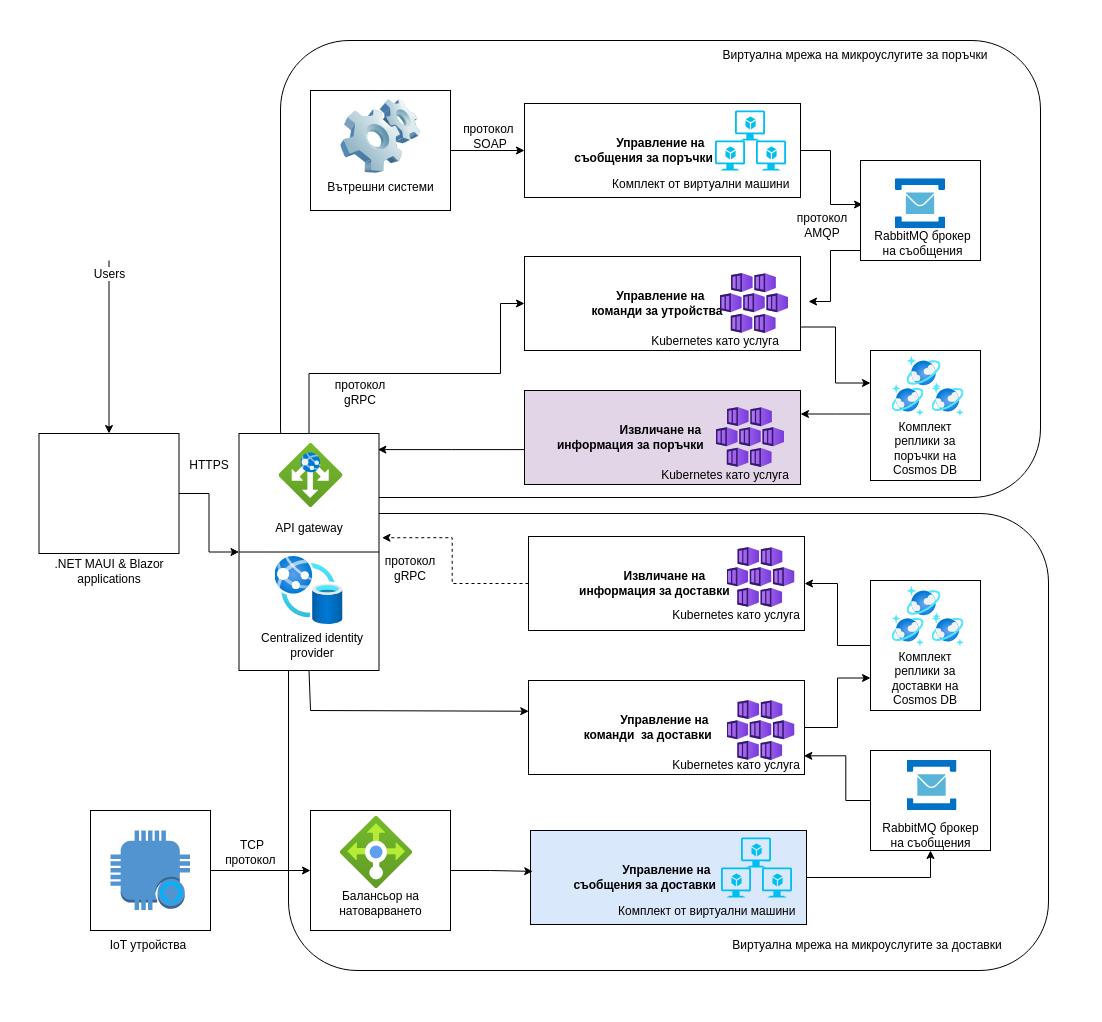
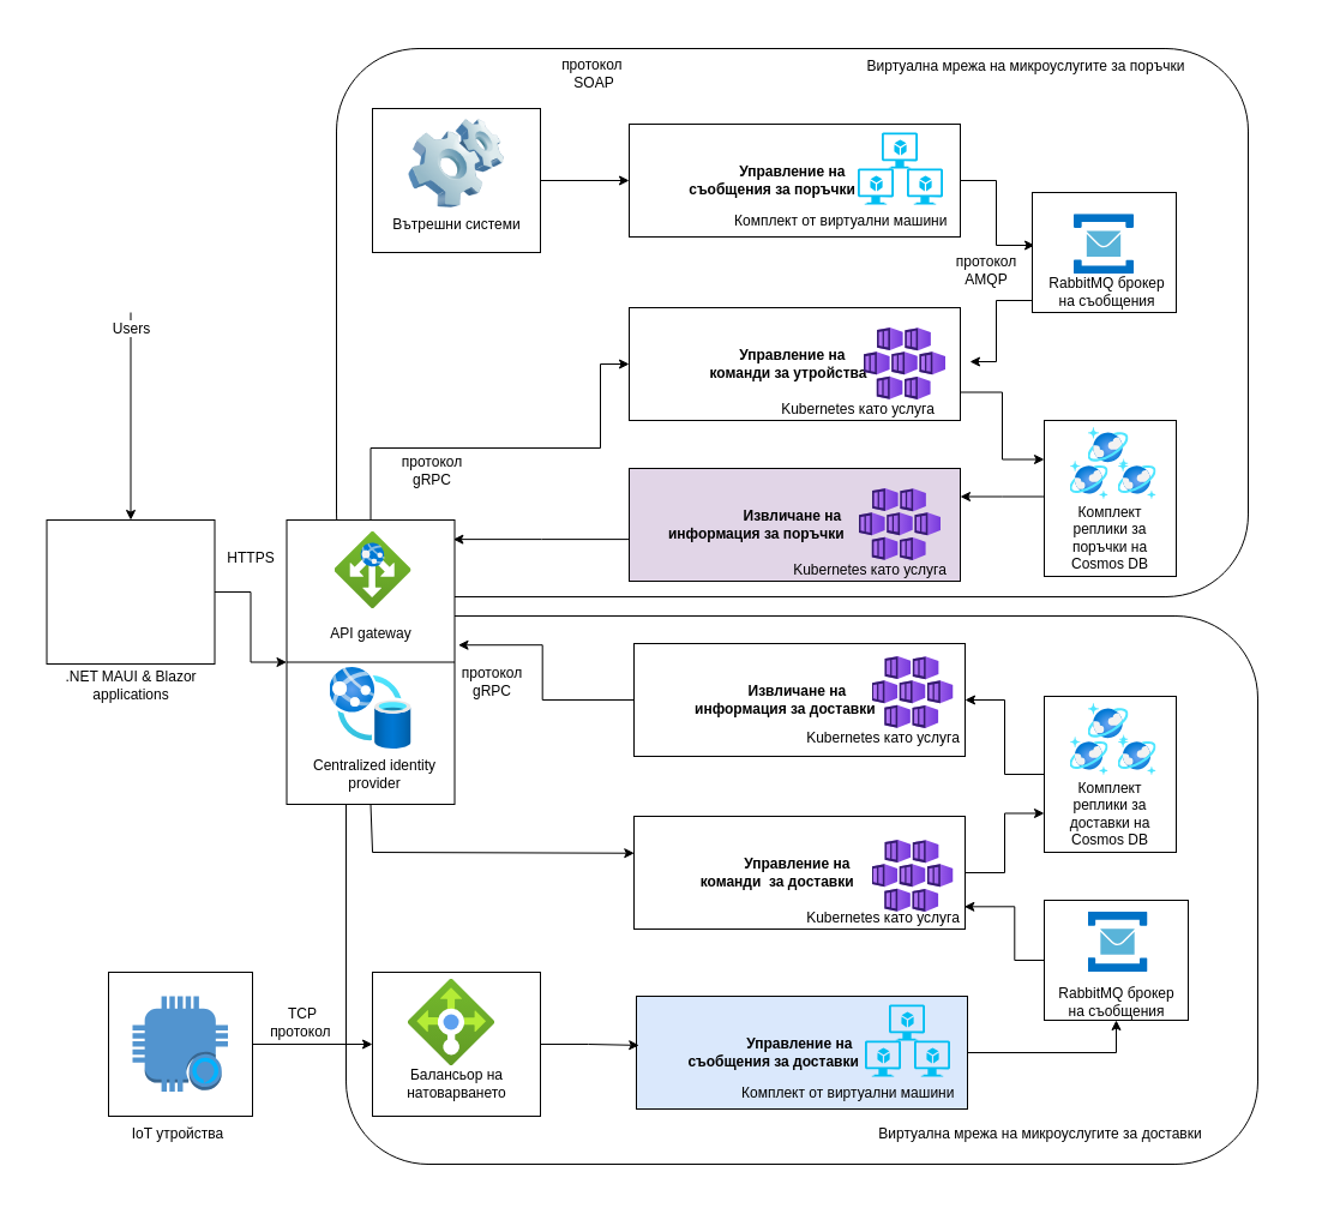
- <mxCell id="33" value="протокол&amp;nbsp;&lt;div&gt;SOAP&lt;/div&gt;" style="text;html=1;strokeColor=none;fillColor=none;align=center;verticalAlign=middle;whiteSpace=wrap;rounded=0;" parent="1" vertex="1"><mxGeometry x="460" y="121" width="60" height="30" as="geometry" /></mxCell>
+ <mxCell id="33" value="протокол&amp;nbsp;&lt;div&gt;SOAP&lt;/div&gt;" style="text;html=1;strokeColor=none;fillColor=none;align=center;verticalAlign=middle;whiteSpace=wrap;rounded=0;" parent="1" vertex="1"><mxGeometry x="465" y="46" width="60" height="30" as="geometry" /></mxCell>
- <mxCell id="75" style="edgeStyle=orthogonalEdgeStyle;rounded=0;orthogonalLoop=1;jettySize=auto;html=1;entryX=1.047;entryY=0.808;entryDx=0;entryDy=0;entryPerimeter=0;dashed=1;" parent="1" source="37" target="65" edge="1"><mxGeometry relative="1" as="geometry" /></mxCell>
+ <mxCell id="75" style="edgeStyle=orthogonalEdgeStyle;rounded=0;orthogonalLoop=1;jettySize=auto;html=1;entryX=1.047;entryY=0.808;entryDx=0;entryDy=0;entryPerimeter=0;" parent="1" source="37" target="65" edge="1"><mxGeometry relative="1" as="geometry" /></mxCell>
